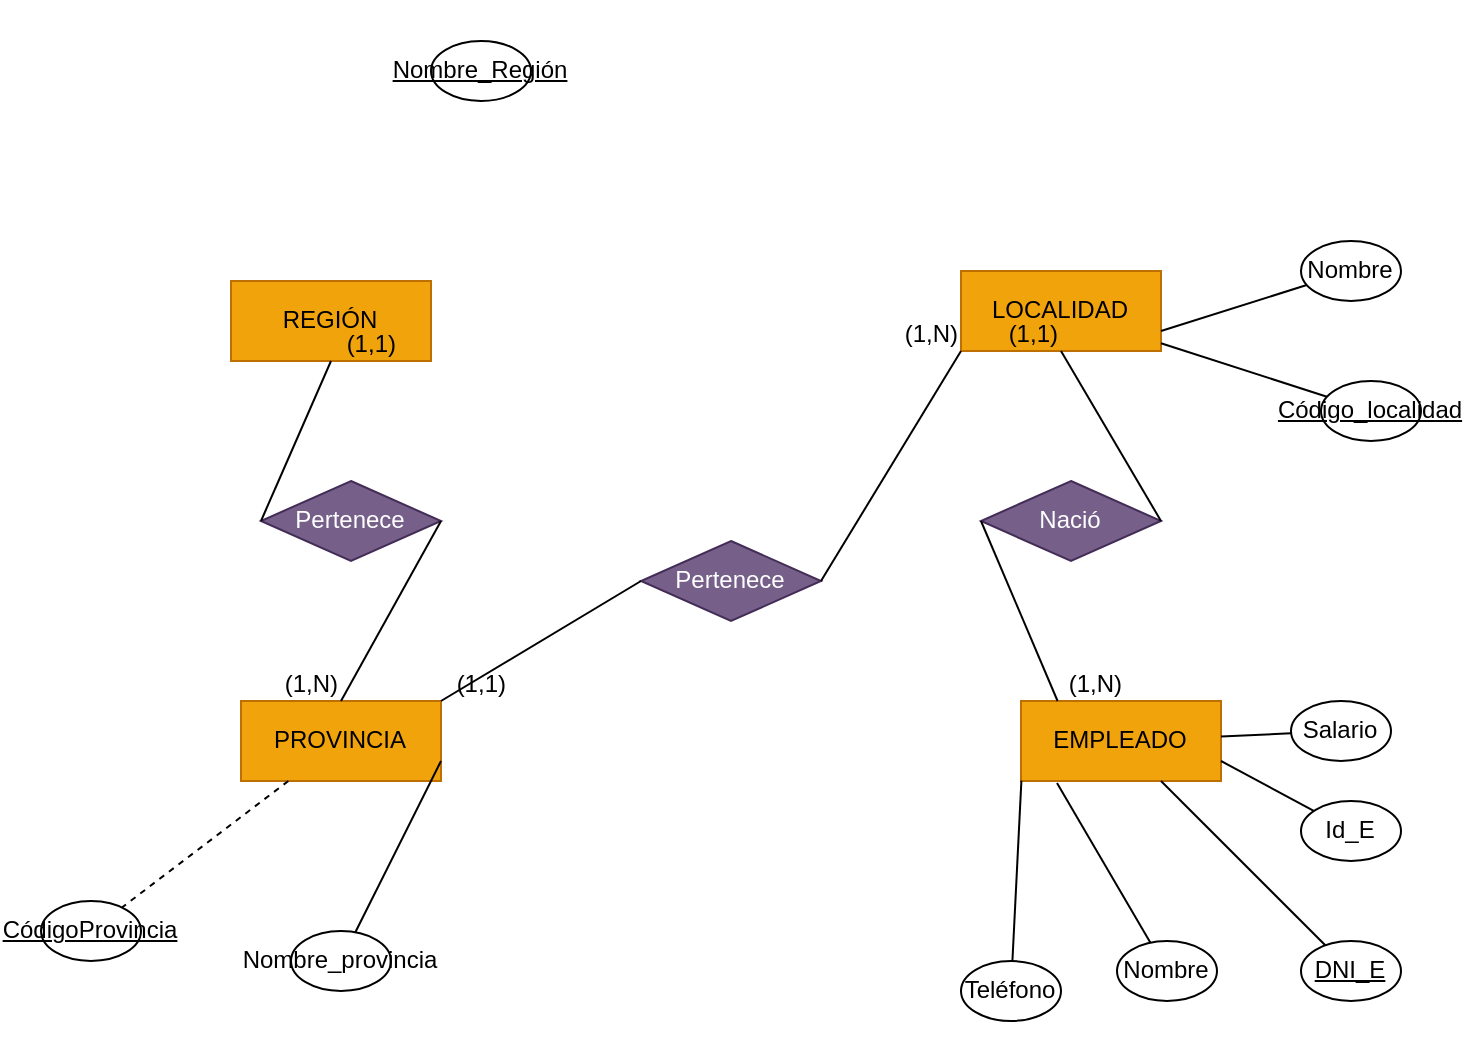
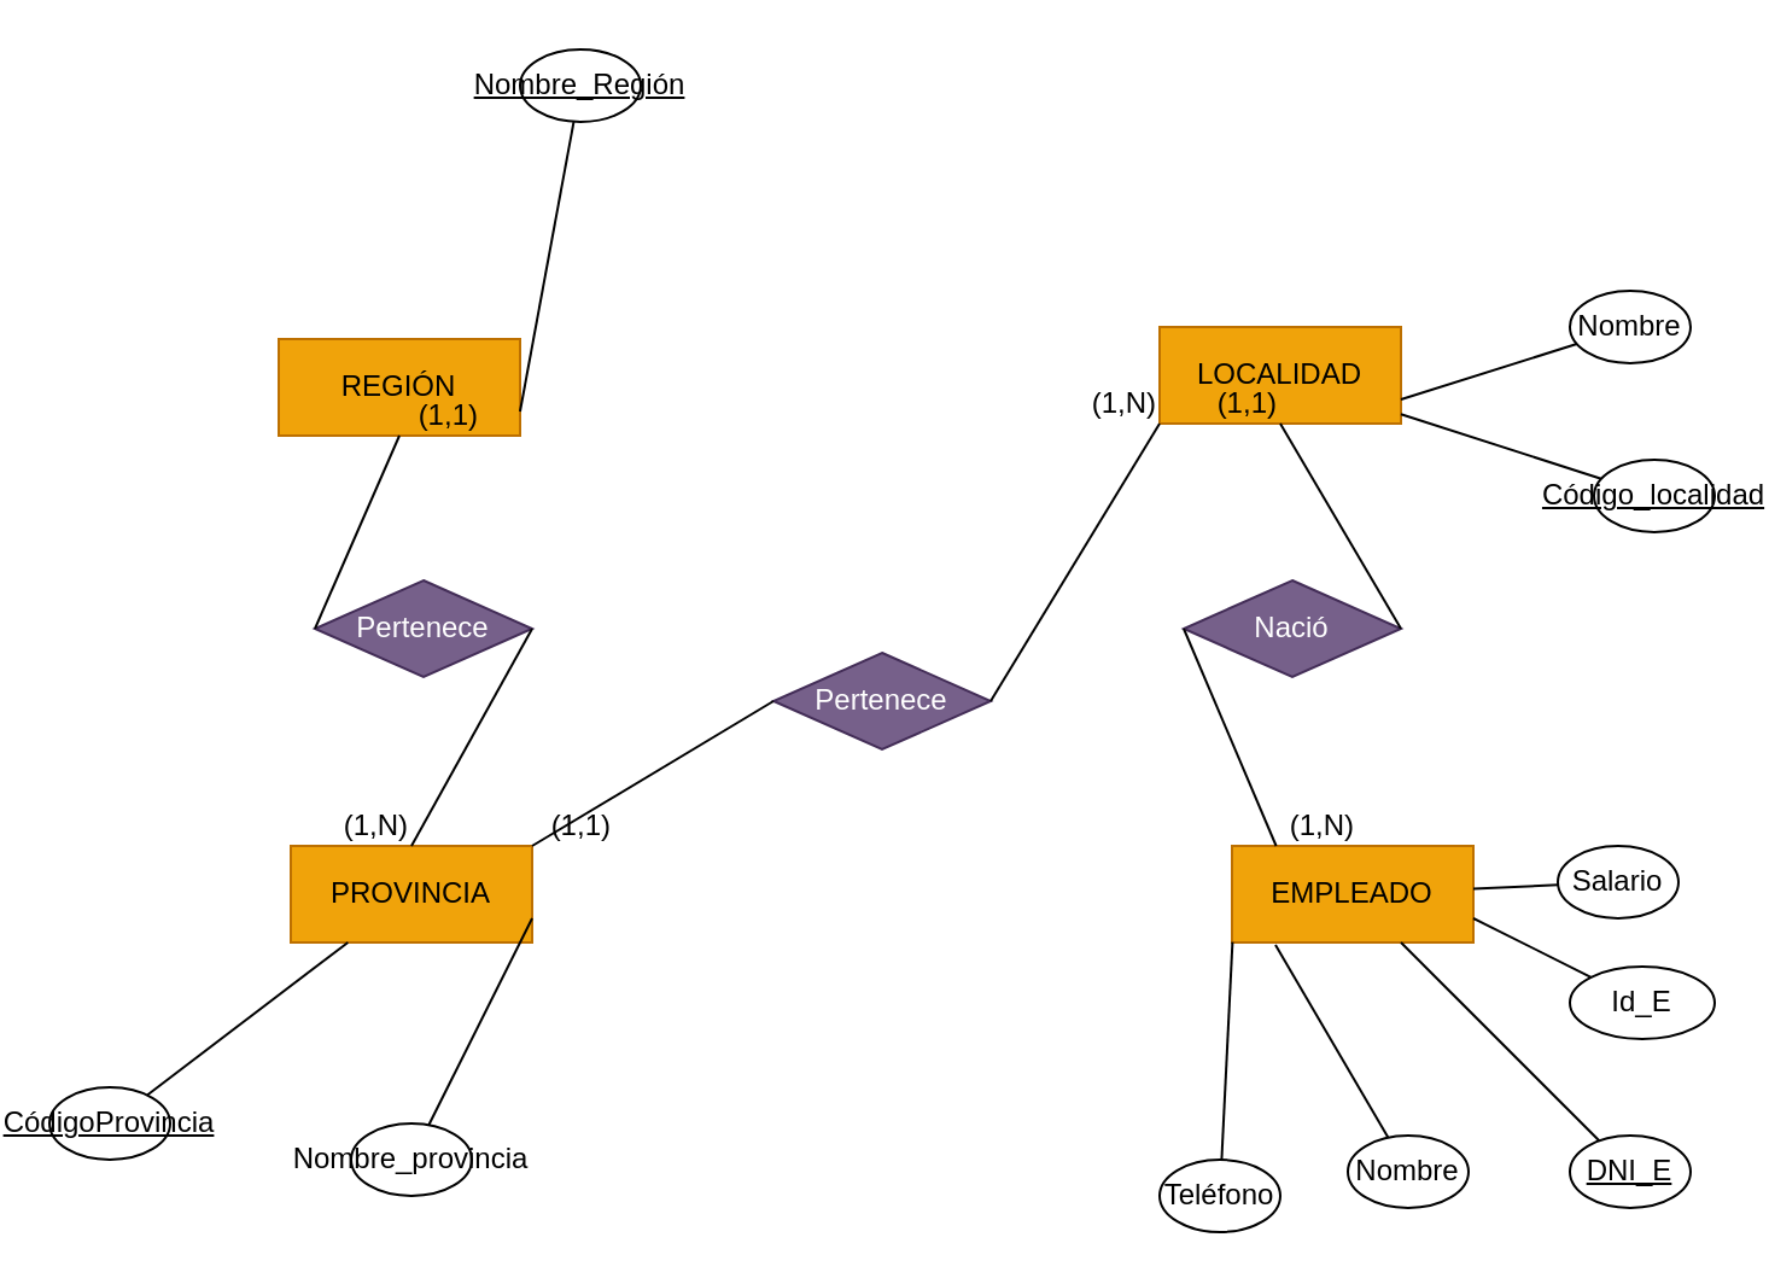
+ <mxCell id="9" value="" style="endArrow=none;html=1;rounded=0;exitX=1;exitY=0.75;exitDx=0;exitDy=0;" parent="1" source="8" target="10" edge="1"><mxGeometry relative="1" as="geometry"><mxPoint x="120" y="130" as="sourcePoint" /><mxPoint x="180" y="130" as="targetPoint" /></mxGeometry></mxCell>
- <mxCell id="20" value="Id_E" style="ellipse;whiteSpace=wrap;html=1;align=center;" parent="1" vertex="1"><mxGeometry x="650" y="400" width="50" height="30" as="geometry" /></mxCell>
+ <mxCell id="20" value="Id_E" style="ellipse;whiteSpace=wrap;html=1;align=center;" parent="1" vertex="1"><mxGeometry x="650" y="400" width="60" height="30" as="geometry" /></mxCell>
- <mxCell id="16" value="" style="endArrow=none;html=1;rounded=0;dashed=1;" parent="1" source="12" target="17" edge="1"><mxGeometry relative="1" as="geometry"><mxPoint x="303" y="515" as="sourcePoint" /><mxPoint x="363" y="515" as="targetPoint" /></mxGeometry></mxCell>
+ <mxCell id="16" value="" style="endArrow=none;html=1;rounded=0;" parent="1" source="12" target="17" edge="1"><mxGeometry relative="1" as="geometry"><mxPoint x="303" y="515" as="sourcePoint" /><mxPoint x="363" y="515" as="targetPoint" /></mxGeometry></mxCell>
